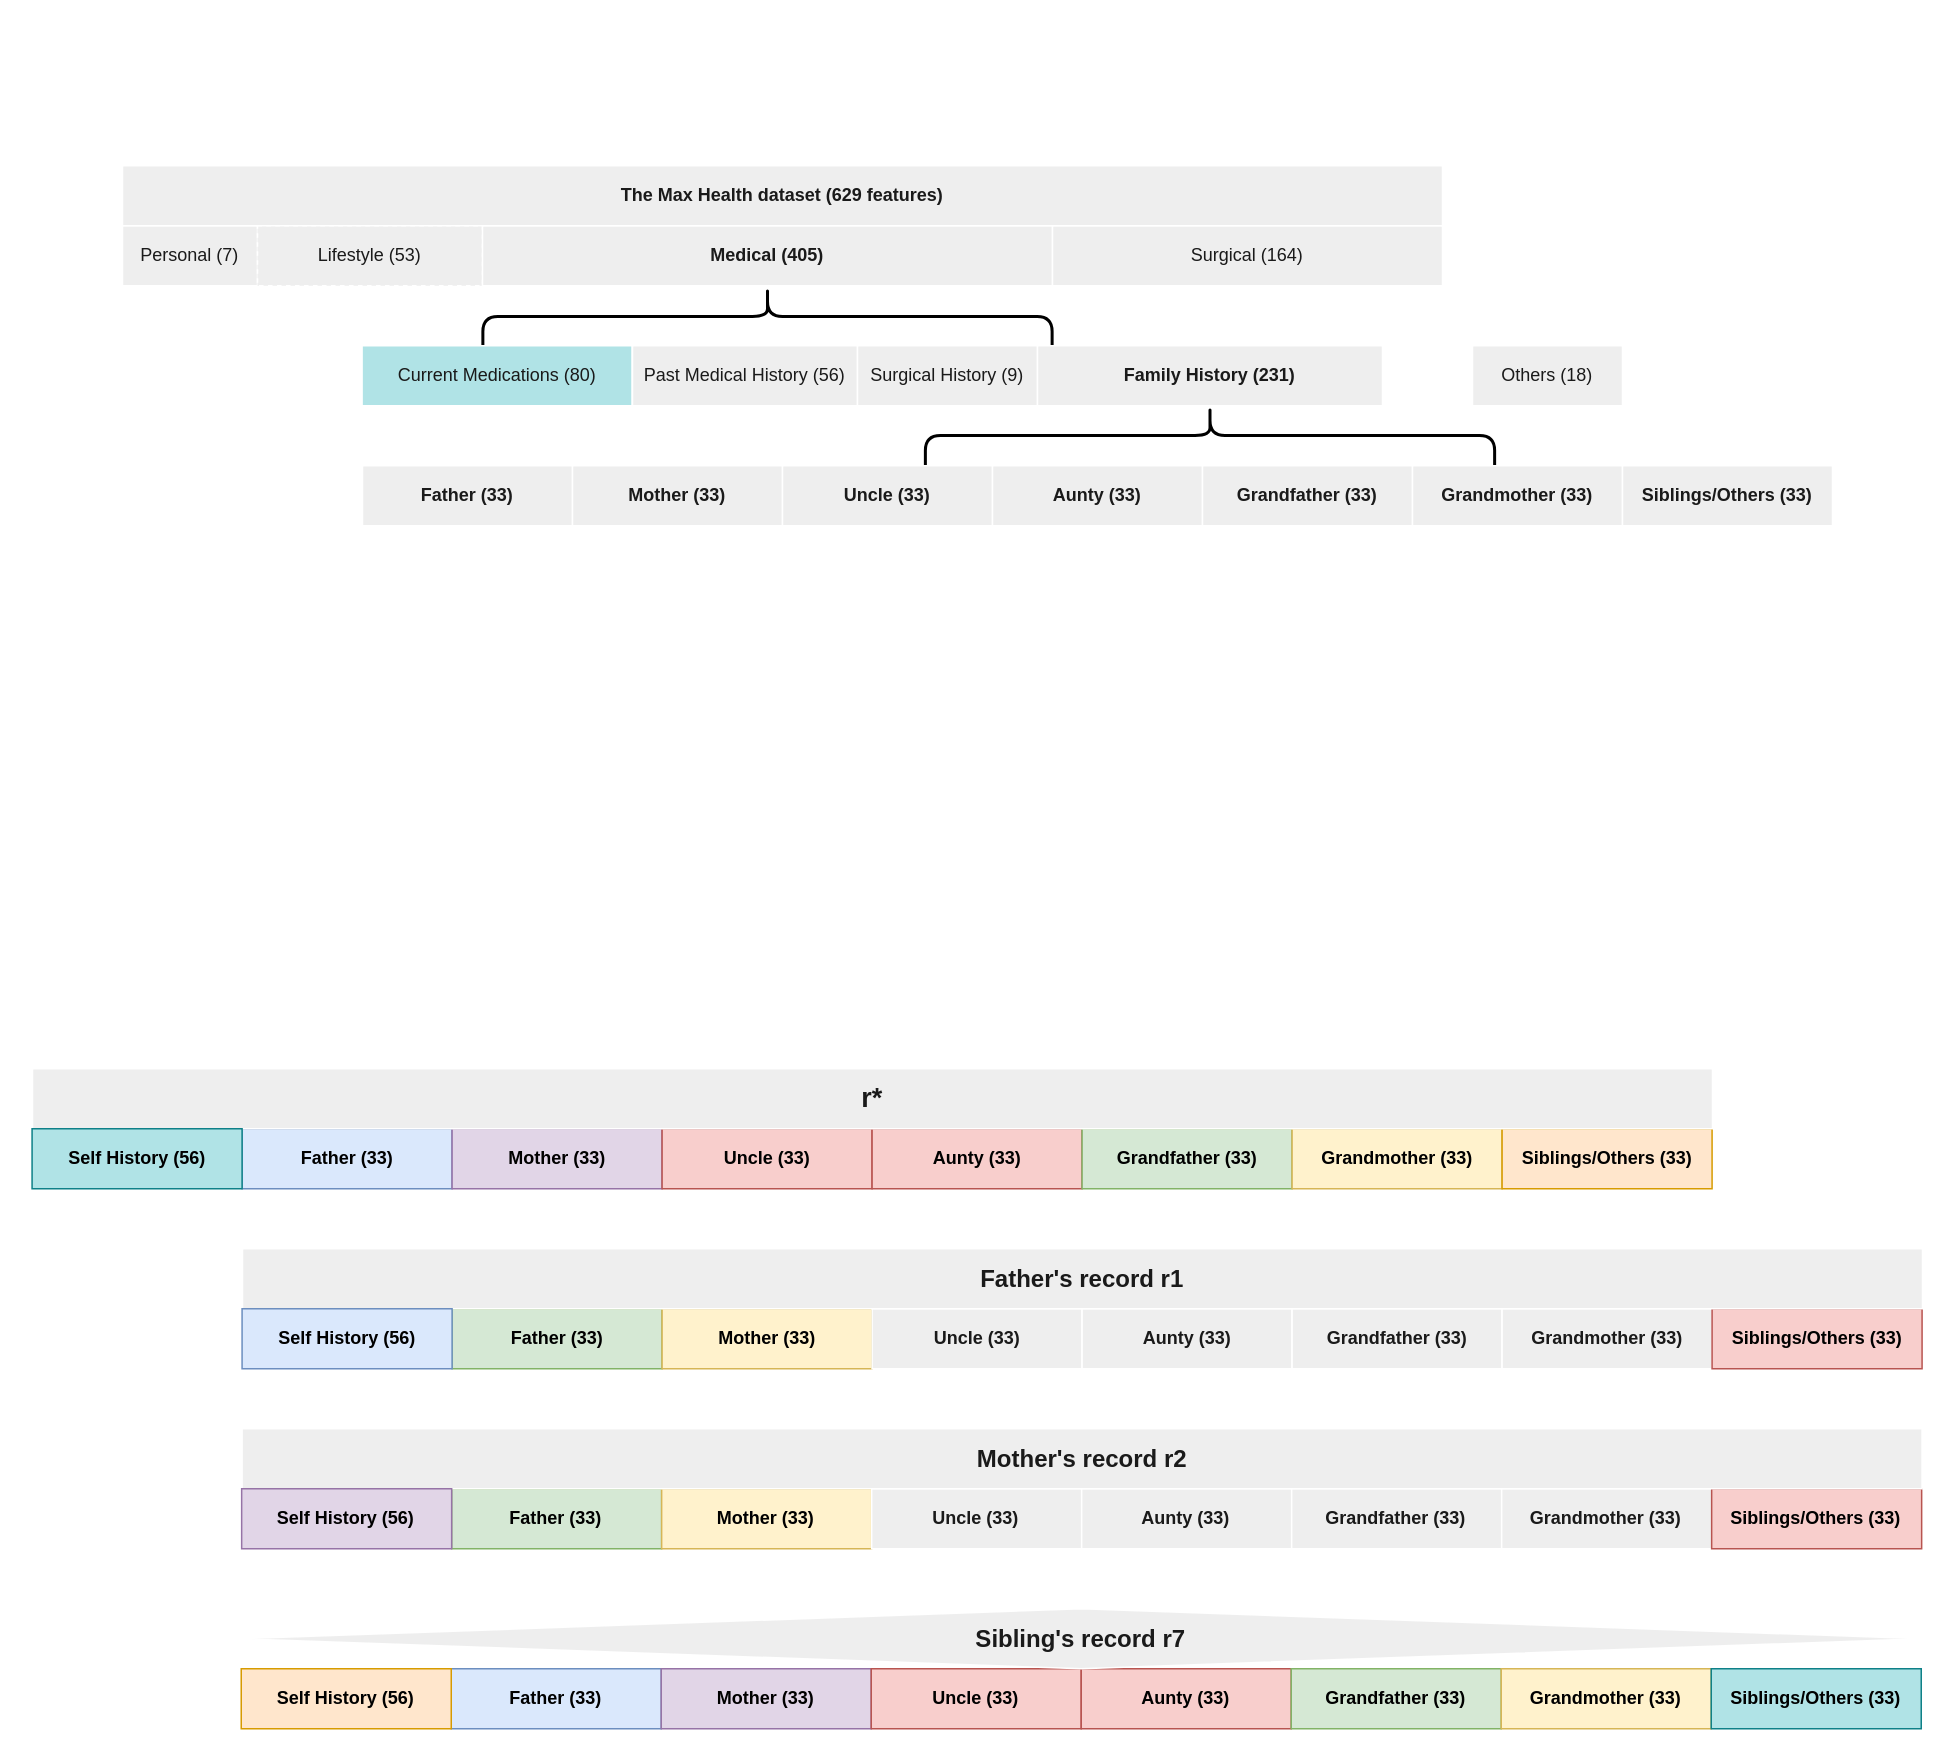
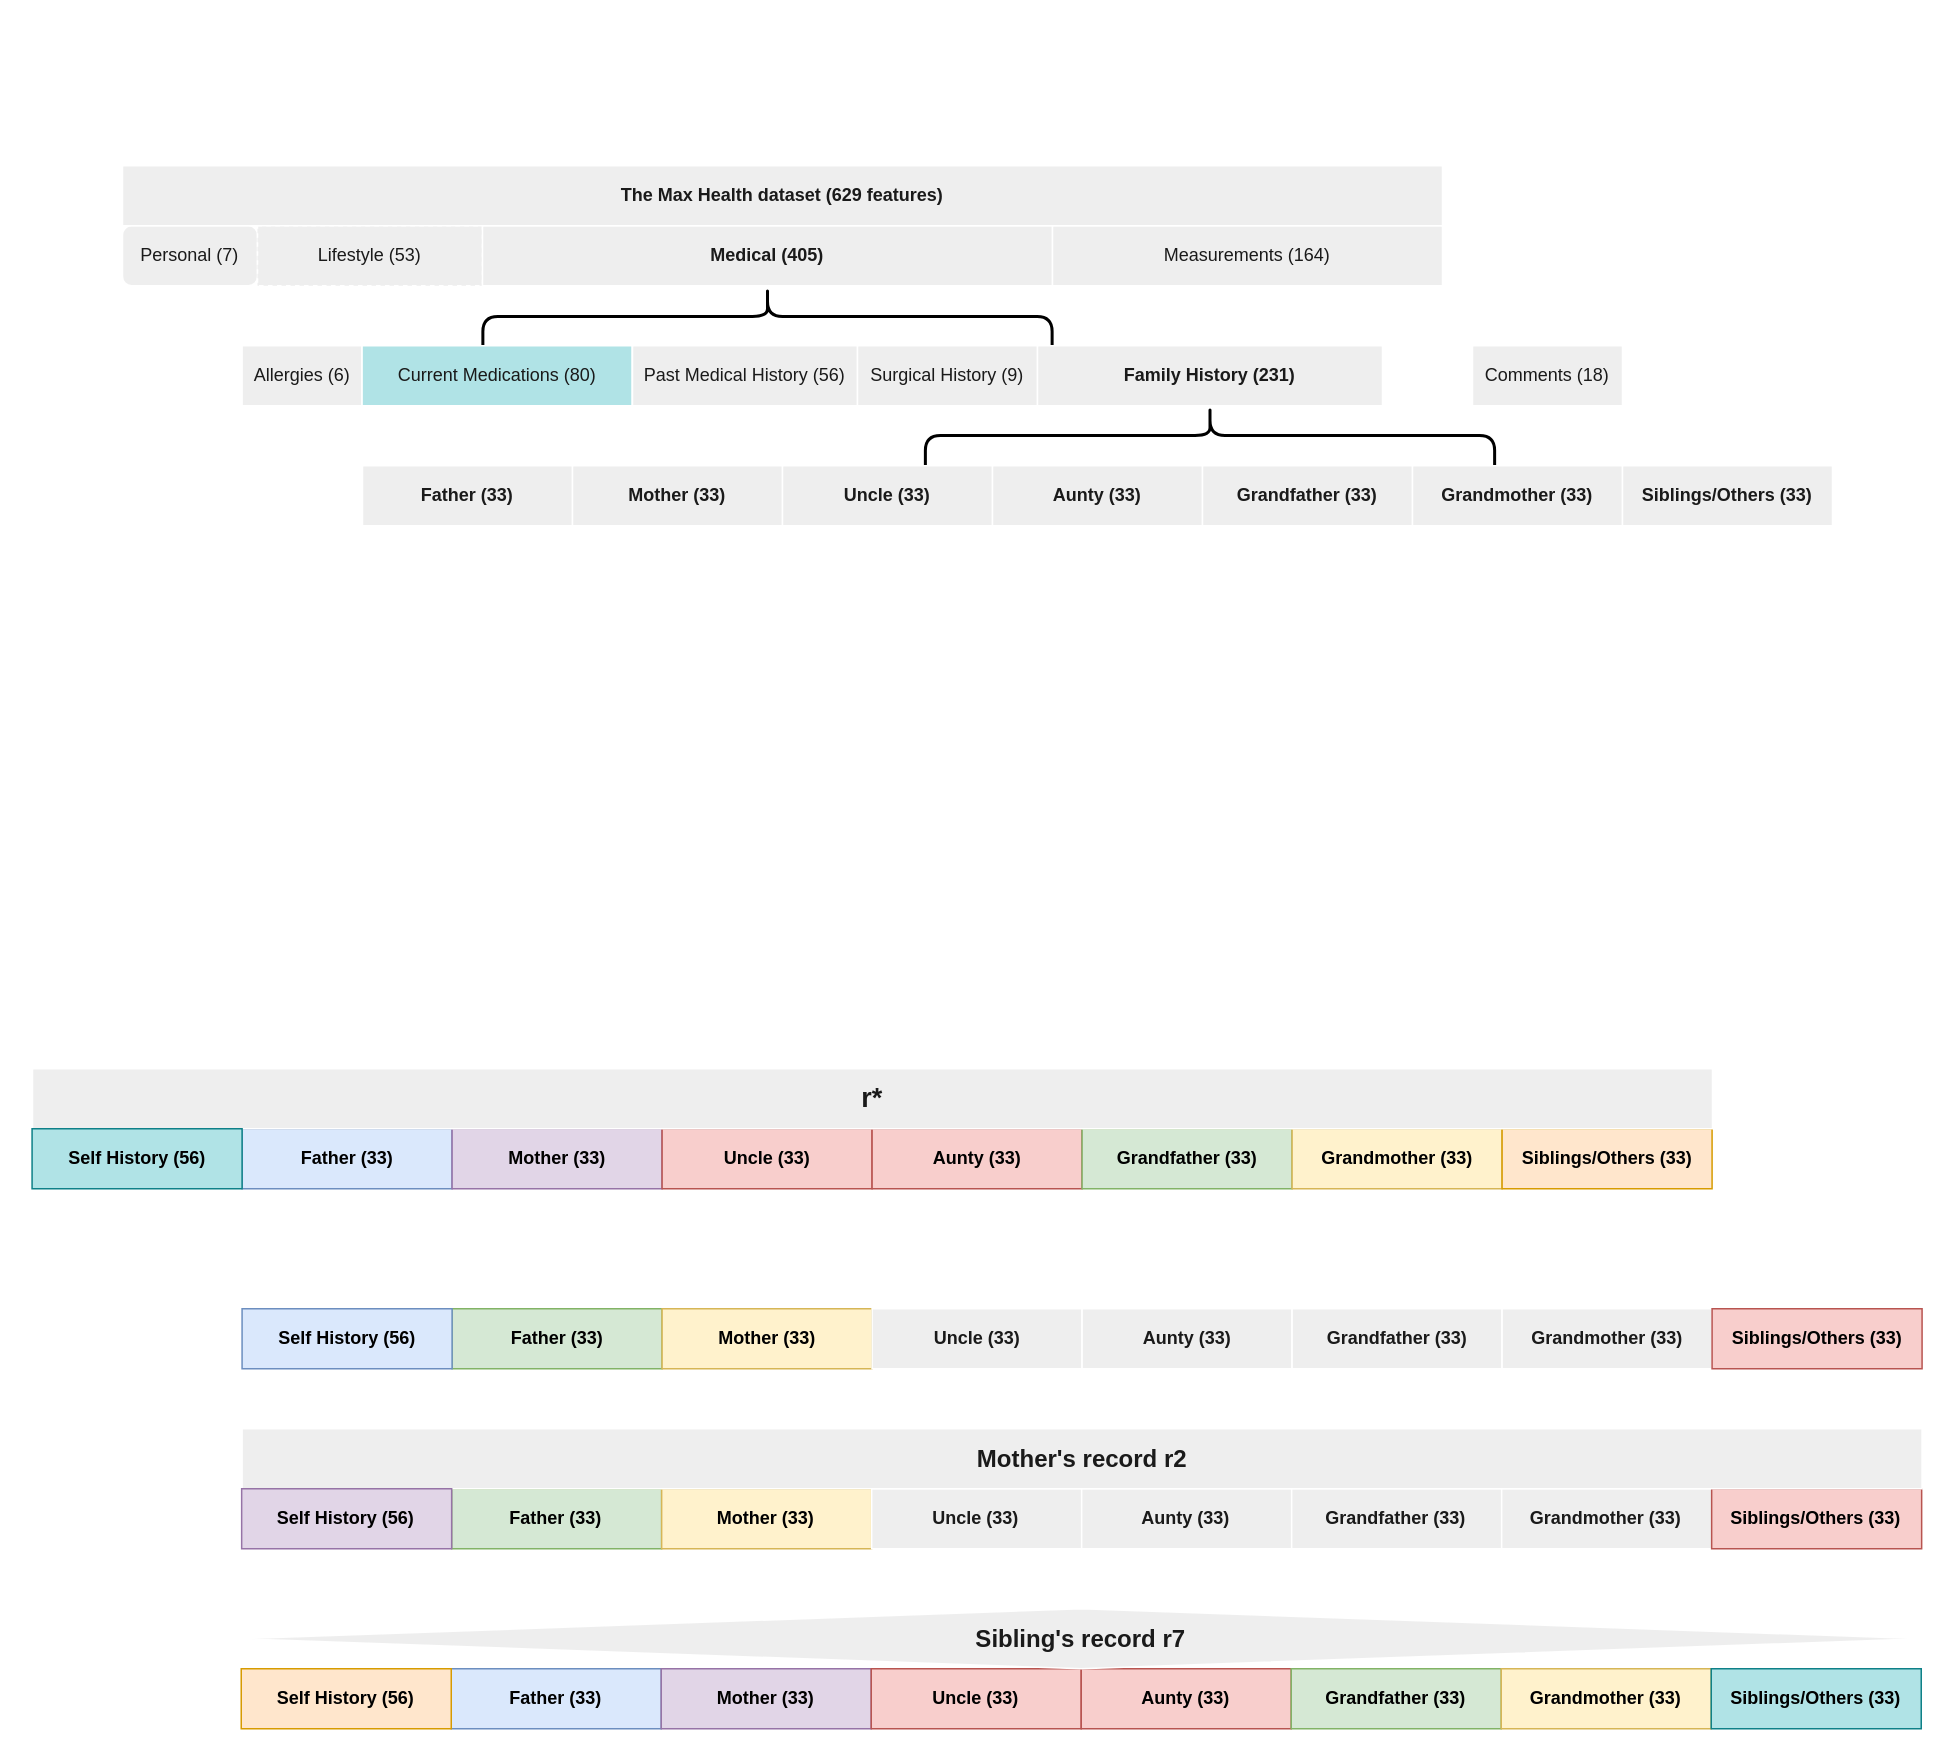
- <mxCell id="2" value="Personal (7)" style="rounded=0;whiteSpace=wrap;html=1;labelBackgroundColor=none;fillColor=#EEEEEE;strokeColor=#FFFFFF;fontColor=#1A1A1A;" vertex="1" parent="1"><mxGeometry x="81" y="150" width="90" height="40" as="geometry" /></mxCell>
+ <mxCell id="2" value="Personal (7)" style="whiteSpace=wrap;html=1;labelBackgroundColor=none;fillColor=#EEEEEE;strokeColor=#FFFFFF;fontColor=#1A1A1A;rounded=1;" vertex="1" parent="1"><mxGeometry x="81" y="150" width="90" height="40" as="geometry" /></mxCell>
- <mxCell id="5" value="Surgical (164)" style="rounded=0;whiteSpace=wrap;html=1;labelBackgroundColor=none;fillColor=#EEEEEE;strokeColor=#FFFFFF;fontColor=#1A1A1A;" vertex="1" parent="1"><mxGeometry x="701" y="150" width="260" height="40" as="geometry" /></mxCell>
+ <mxCell id="5" value="Measurements (164)" style="rounded=0;whiteSpace=wrap;html=1;labelBackgroundColor=none;fillColor=#EEEEEE;strokeColor=#FFFFFF;fontColor=#1A1A1A;" vertex="1" parent="1"><mxGeometry x="701" y="150" width="260" height="40" as="geometry" /></mxCell>
+ <mxCell id="7" value="Allergies (6)" style="rounded=0;whiteSpace=wrap;html=1;labelBackgroundColor=none;fillColor=#EEEEEE;strokeColor=#FFFFFF;fontColor=#1A1A1A;" vertex="1" parent="1"><mxGeometry x="160.72" y="230" width="80" height="40" as="geometry" /></mxCell>
- <mxCell id="12" value="Others (18)" style="rounded=0;whiteSpace=wrap;html=1;labelBackgroundColor=none;fillColor=#EEEEEE;strokeColor=#FFFFFF;fontColor=#1A1A1A;" vertex="1" parent="1"><mxGeometry x="981" y="230" width="100" height="40" as="geometry" /></mxCell>
+ <mxCell id="12" value="Comments (18)" style="rounded=0;whiteSpace=wrap;html=1;labelBackgroundColor=none;fillColor=#EEEEEE;strokeColor=#FFFFFF;fontColor=#1A1A1A;" vertex="1" parent="1"><mxGeometry x="981" y="230" width="100" height="40" as="geometry" /></mxCell>
- <mxCell id="37" value="&lt;font style=&quot;font-size: 16px;&quot;&gt;&lt;b&gt;Father's record r1&lt;/b&gt;&lt;/font&gt;" style="rounded=0;whiteSpace=wrap;html=1;labelBackgroundColor=none;fillColor=#EEEEEE;strokeColor=#FFFFFF;fontColor=#1A1A1A;" vertex="1" parent="1"><mxGeometry x="161" y="832" width="1120" height="40" as="geometry" /></mxCell>
